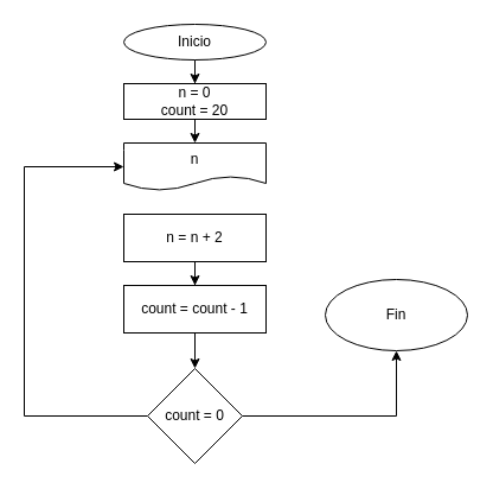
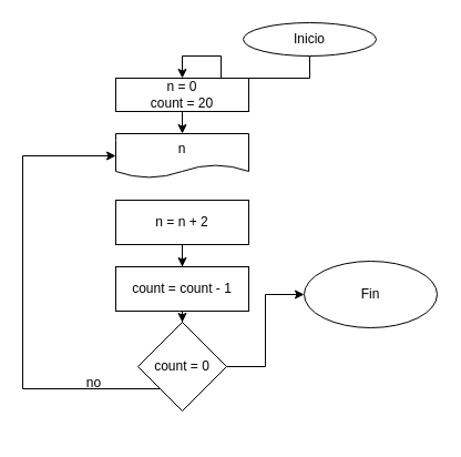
- <mxCell id="3" value="Inicio" style="ellipse;whiteSpace=wrap;html=1;" vertex="1" parent="1"><mxGeometry x="104" y="20" width="120" height="30" as="geometry" /></mxCell>
+ <mxCell id="3" value="Inicio" style="ellipse;whiteSpace=wrap;html=1;" vertex="1" parent="1"><mxGeometry x="219" y="20" width="120" height="30" as="geometry" /></mxCell>
+ <mxCell id="14" value="no" style="text;html=1;align=center;verticalAlign=middle;resizable=0;points=[];autosize=1;strokeColor=none;fillColor=none;" vertex="1" parent="1"><mxGeometry x="64" y="330" width="40" height="30" as="geometry" /></mxCell>
- <mxCell id="13" value="count = 0" style="rhombus;whiteSpace=wrap;html=1;" vertex="1" parent="1"><mxGeometry x="124" y="310" width="80" height="80" as="geometry" /></mxCell>
+ <mxCell id="13" value="count = 0" style="rhombus;whiteSpace=wrap;html=1;" vertex="1" parent="1"><mxGeometry x="124" y="290" width="80" height="80" as="geometry" /></mxCell>
